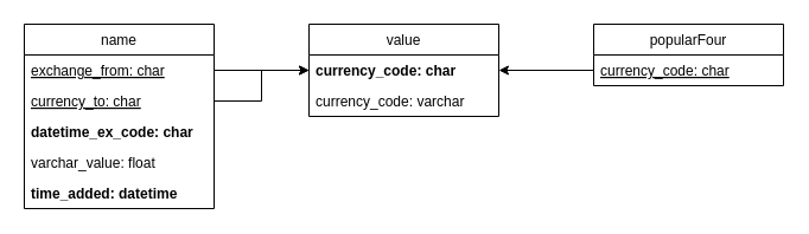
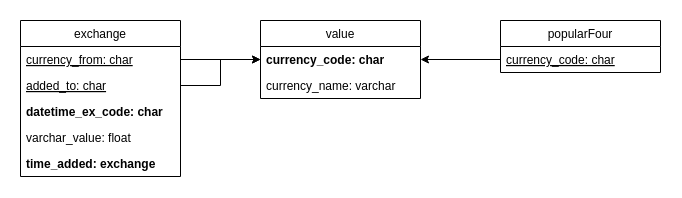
- <mxCell id="5" value="name" style="swimlane;fontStyle=0;childLayout=stackLayout;horizontal=1;startSize=26;fillColor=none;horizontalStack=0;resizeParent=1;resizeParentMax=0;resizeLast=0;collapsible=1;marginBottom=0;" vertex="1" parent="1"><mxGeometry x="20" y="20" width="160" height="156" as="geometry" /></mxCell>
+ <mxCell id="5" value="exchange" style="swimlane;fontStyle=0;childLayout=stackLayout;horizontal=1;startSize=26;fillColor=none;horizontalStack=0;resizeParent=1;resizeParentMax=0;resizeLast=0;collapsible=1;marginBottom=0;" vertex="1" parent="1"><mxGeometry x="20" y="20" width="160" height="156" as="geometry" /></mxCell>
- <mxCell id="6" value="exchange_from: char" style="text;strokeColor=none;fillColor=none;align=left;verticalAlign=top;spacingLeft=4;spacingRight=4;overflow=hidden;rotatable=0;points=[[0,0.5],[1,0.5]];portConstraint=eastwest;fontStyle=4" vertex="1" parent="5"><mxGeometry y="26" width="160" height="26" as="geometry" /></mxCell>
+ <mxCell id="6" value="currency_from: char" style="text;strokeColor=none;fillColor=none;align=left;verticalAlign=top;spacingLeft=4;spacingRight=4;overflow=hidden;rotatable=0;points=[[0,0.5],[1,0.5]];portConstraint=eastwest;fontStyle=4" vertex="1" parent="5"><mxGeometry y="26" width="160" height="26" as="geometry" /></mxCell>
- <mxCell id="7" value="currency_to: char" style="text;strokeColor=none;fillColor=none;align=left;verticalAlign=top;spacingLeft=4;spacingRight=4;overflow=hidden;rotatable=0;points=[[0,0.5],[1,0.5]];portConstraint=eastwest;fontStyle=4" vertex="1" parent="5"><mxGeometry y="52" width="160" height="26" as="geometry" /></mxCell>
+ <mxCell id="7" value="added_to: char" style="text;strokeColor=none;fillColor=none;align=left;verticalAlign=top;spacingLeft=4;spacingRight=4;overflow=hidden;rotatable=0;points=[[0,0.5],[1,0.5]];portConstraint=eastwest;fontStyle=4" vertex="1" parent="5"><mxGeometry y="52" width="160" height="26" as="geometry" /></mxCell>
- <mxCell id="4" value="currency_code: varchar" style="text;strokeColor=none;fillColor=none;align=left;verticalAlign=top;spacingLeft=4;spacingRight=4;overflow=hidden;rotatable=0;points=[[0,0.5],[1,0.5]];portConstraint=eastwest;" vertex="1" parent="2"><mxGeometry y="52" width="160" height="26" as="geometry" /></mxCell>
+ <mxCell id="4" value="currency_name: varchar" style="text;strokeColor=none;fillColor=none;align=left;verticalAlign=top;spacingLeft=4;spacingRight=4;overflow=hidden;rotatable=0;points=[[0,0.5],[1,0.5]];portConstraint=eastwest;" vertex="1" parent="2"><mxGeometry y="52" width="160" height="26" as="geometry" /></mxCell>
- <mxCell id="10" value="time_added: datetime" style="text;strokeColor=none;fillColor=none;align=left;verticalAlign=top;spacingLeft=4;spacingRight=4;overflow=hidden;rotatable=0;points=[[0,0.5],[1,0.5]];portConstraint=eastwest;fontStyle=1" vertex="1" parent="5"><mxGeometry y="130" width="160" height="26" as="geometry" /></mxCell>
+ <mxCell id="10" value="time_added: exchange" style="text;strokeColor=none;fillColor=none;align=left;verticalAlign=top;spacingLeft=4;spacingRight=4;overflow=hidden;rotatable=0;points=[[0,0.5],[1,0.5]];portConstraint=eastwest;fontStyle=1" vertex="1" parent="5"><mxGeometry y="130" width="160" height="26" as="geometry" /></mxCell>
